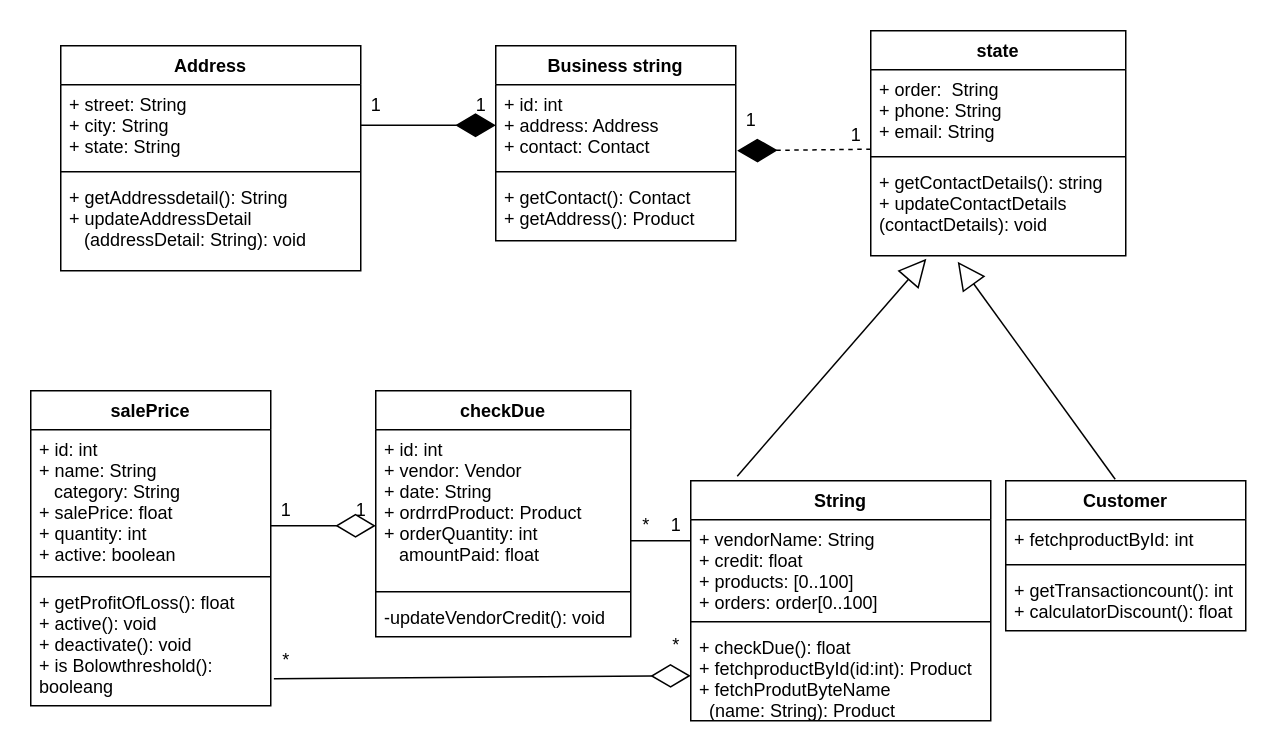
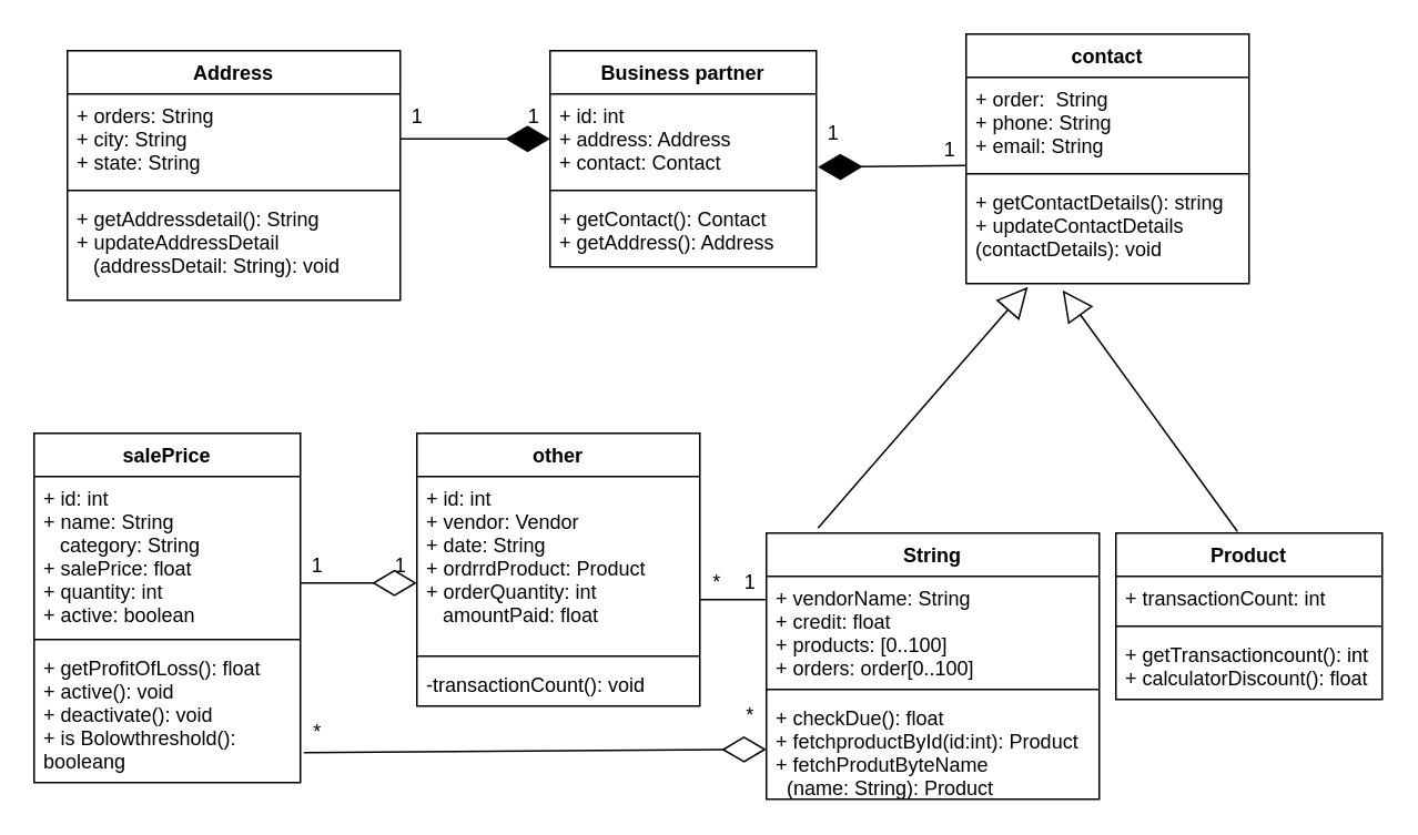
- <mxCell id="10" value="state" style="swimlane;fontStyle=1;align=center;verticalAlign=top;childLayout=stackLayout;horizontal=1;startSize=26;horizontalStack=0;resizeParent=1;resizeParentMax=0;resizeLast=0;collapsible=1;marginBottom=0;" parent="1" vertex="1"><mxGeometry x="580" width="170" height="150" as="geometry" y="20" /></mxCell>
+ <mxCell id="10" value="contact" style="swimlane;fontStyle=1;align=center;verticalAlign=top;childLayout=stackLayout;horizontal=1;startSize=26;horizontalStack=0;resizeParent=1;resizeParentMax=0;resizeLast=0;collapsible=1;marginBottom=0;" parent="1" vertex="1"><mxGeometry x="580" width="170" height="150" as="geometry" y="20" /></mxCell>
- <mxCell id="6" value="Business string" style="swimlane;fontStyle=1;align=center;verticalAlign=top;childLayout=stackLayout;horizontal=1;startSize=26;horizontalStack=0;resizeParent=1;resizeParentMax=0;resizeLast=0;collapsible=1;marginBottom=0;" parent="1" vertex="1"><mxGeometry x="330" y="30" width="160" height="130" as="geometry" /></mxCell>
+ <mxCell id="6" value="Business partner" style="swimlane;fontStyle=1;align=center;verticalAlign=top;childLayout=stackLayout;horizontal=1;startSize=26;horizontalStack=0;resizeParent=1;resizeParentMax=0;resizeLast=0;collapsible=1;marginBottom=0;" parent="1" vertex="1"><mxGeometry x="330" y="30" width="160" height="130" as="geometry" /></mxCell>
- <mxCell id="3" value="+ street: String&#10;+ city: String&#10;+ state: String" style="text;strokeColor=none;fillColor=none;align=left;verticalAlign=top;spacingLeft=4;spacingRight=4;overflow=hidden;rotatable=0;points=[[0,0.5],[1,0.5]];portConstraint=eastwest;" parent="2" vertex="1"><mxGeometry y="26" width="200" height="54" as="geometry" /></mxCell>
+ <mxCell id="3" value="+ orders: String&#10;+ city: String&#10;+ state: String" style="text;strokeColor=none;fillColor=none;align=left;verticalAlign=top;spacingLeft=4;spacingRight=4;overflow=hidden;rotatable=0;points=[[0,0.5],[1,0.5]];portConstraint=eastwest;" parent="2" vertex="1"><mxGeometry y="26" width="200" height="54" as="geometry" /></mxCell>
- <mxCell id="41" value="" style="endArrow=diamondThin;endFill=1;endSize=24;html=1;exitX=0;exitY=0.981;exitDx=0;exitDy=0;entryX=1.006;entryY=0.815;entryDx=0;entryDy=0;entryPerimeter=0;exitPerimeter=0;dashed=1;" parent="1" source="11" target="7" edge="1"><mxGeometry width="160" relative="1" as="geometry"><mxPoint x="350" y="200" as="sourcePoint" /><mxPoint x="490" y="90" as="targetPoint" /></mxGeometry></mxCell>
+ <mxCell id="41" value="" style="endArrow=diamondThin;endFill=1;endSize=24;html=1;exitX=0;exitY=0.981;exitDx=0;exitDy=0;entryX=1.006;entryY=0.815;entryDx=0;entryDy=0;entryPerimeter=0;exitPerimeter=0;" parent="1" source="11" target="7" edge="1"><mxGeometry width="160" relative="1" as="geometry"><mxPoint x="350" y="200" as="sourcePoint" /><mxPoint x="490" y="90" as="targetPoint" /></mxGeometry></mxCell>
- <mxCell id="9" value="+ getContact(): Contact&#10;+ getAddress(): Product" style="text;strokeColor=none;fillColor=none;align=left;verticalAlign=top;spacingLeft=4;spacingRight=4;overflow=hidden;rotatable=0;points=[[0,0.5],[1,0.5]];portConstraint=eastwest;" parent="6" vertex="1"><mxGeometry y="88" width="160" height="42" as="geometry" /></mxCell>
+ <mxCell id="9" value="+ getContact(): Contact&#10;+ getAddress(): Address" style="text;strokeColor=none;fillColor=none;align=left;verticalAlign=top;spacingLeft=4;spacingRight=4;overflow=hidden;rotatable=0;points=[[0,0.5],[1,0.5]];portConstraint=eastwest;" parent="6" vertex="1"><mxGeometry y="88" width="160" height="42" as="geometry" /></mxCell>
- <mxCell id="22" value="checkDue" style="swimlane;fontStyle=1;align=center;verticalAlign=top;childLayout=stackLayout;horizontal=1;startSize=26;horizontalStack=0;resizeParent=1;resizeParentMax=0;resizeLast=0;collapsible=1;marginBottom=0;" parent="1" vertex="1"><mxGeometry x="250" y="260" width="170" height="164" as="geometry" /></mxCell>
+ <mxCell id="22" value="other" style="swimlane;fontStyle=1;align=center;verticalAlign=top;childLayout=stackLayout;horizontal=1;startSize=26;horizontalStack=0;resizeParent=1;resizeParentMax=0;resizeLast=0;collapsible=1;marginBottom=0;" parent="1" vertex="1"><mxGeometry x="250" y="260" width="170" height="164" as="geometry" /></mxCell>
- <mxCell id="18" value="Customer" style="swimlane;fontStyle=1;align=center;verticalAlign=top;childLayout=stackLayout;horizontal=1;startSize=26;horizontalStack=0;resizeParent=1;resizeParentMax=0;resizeLast=0;collapsible=1;marginBottom=0;" parent="1" vertex="1"><mxGeometry x="670" y="320" width="160" height="100" as="geometry" /></mxCell>
+ <mxCell id="18" value="Product" style="swimlane;fontStyle=1;align=center;verticalAlign=top;childLayout=stackLayout;horizontal=1;startSize=26;horizontalStack=0;resizeParent=1;resizeParentMax=0;resizeLast=0;collapsible=1;marginBottom=0;" parent="1" vertex="1"><mxGeometry x="670" y="320" width="160" height="100" as="geometry" /></mxCell>
- <mxCell id="19" value="+ fetchproductById: int" style="text;strokeColor=none;fillColor=none;align=left;verticalAlign=top;spacingLeft=4;spacingRight=4;overflow=hidden;rotatable=0;points=[[0,0.5],[1,0.5]];portConstraint=eastwest;" parent="18" vertex="1"><mxGeometry y="26" width="160" height="26" as="geometry" /></mxCell>
+ <mxCell id="19" value="+ transactionCount: int" style="text;strokeColor=none;fillColor=none;align=left;verticalAlign=top;spacingLeft=4;spacingRight=4;overflow=hidden;rotatable=0;points=[[0,0.5],[1,0.5]];portConstraint=eastwest;" parent="18" vertex="1"><mxGeometry y="26" width="160" height="26" as="geometry" /></mxCell>
- <mxCell id="25" value="-updateVendorCredit(): void" style="text;strokeColor=none;fillColor=none;align=left;verticalAlign=top;spacingLeft=4;spacingRight=4;overflow=hidden;rotatable=0;points=[[0,0.5],[1,0.5]];portConstraint=eastwest;" parent="22" vertex="1"><mxGeometry y="138" width="170" height="26" as="geometry" /></mxCell>
+ <mxCell id="25" value="-transactionCount(): void" style="text;strokeColor=none;fillColor=none;align=left;verticalAlign=top;spacingLeft=4;spacingRight=4;overflow=hidden;rotatable=0;points=[[0,0.5],[1,0.5]];portConstraint=eastwest;" parent="22" vertex="1"><mxGeometry y="138" width="170" height="26" as="geometry" /></mxCell>
